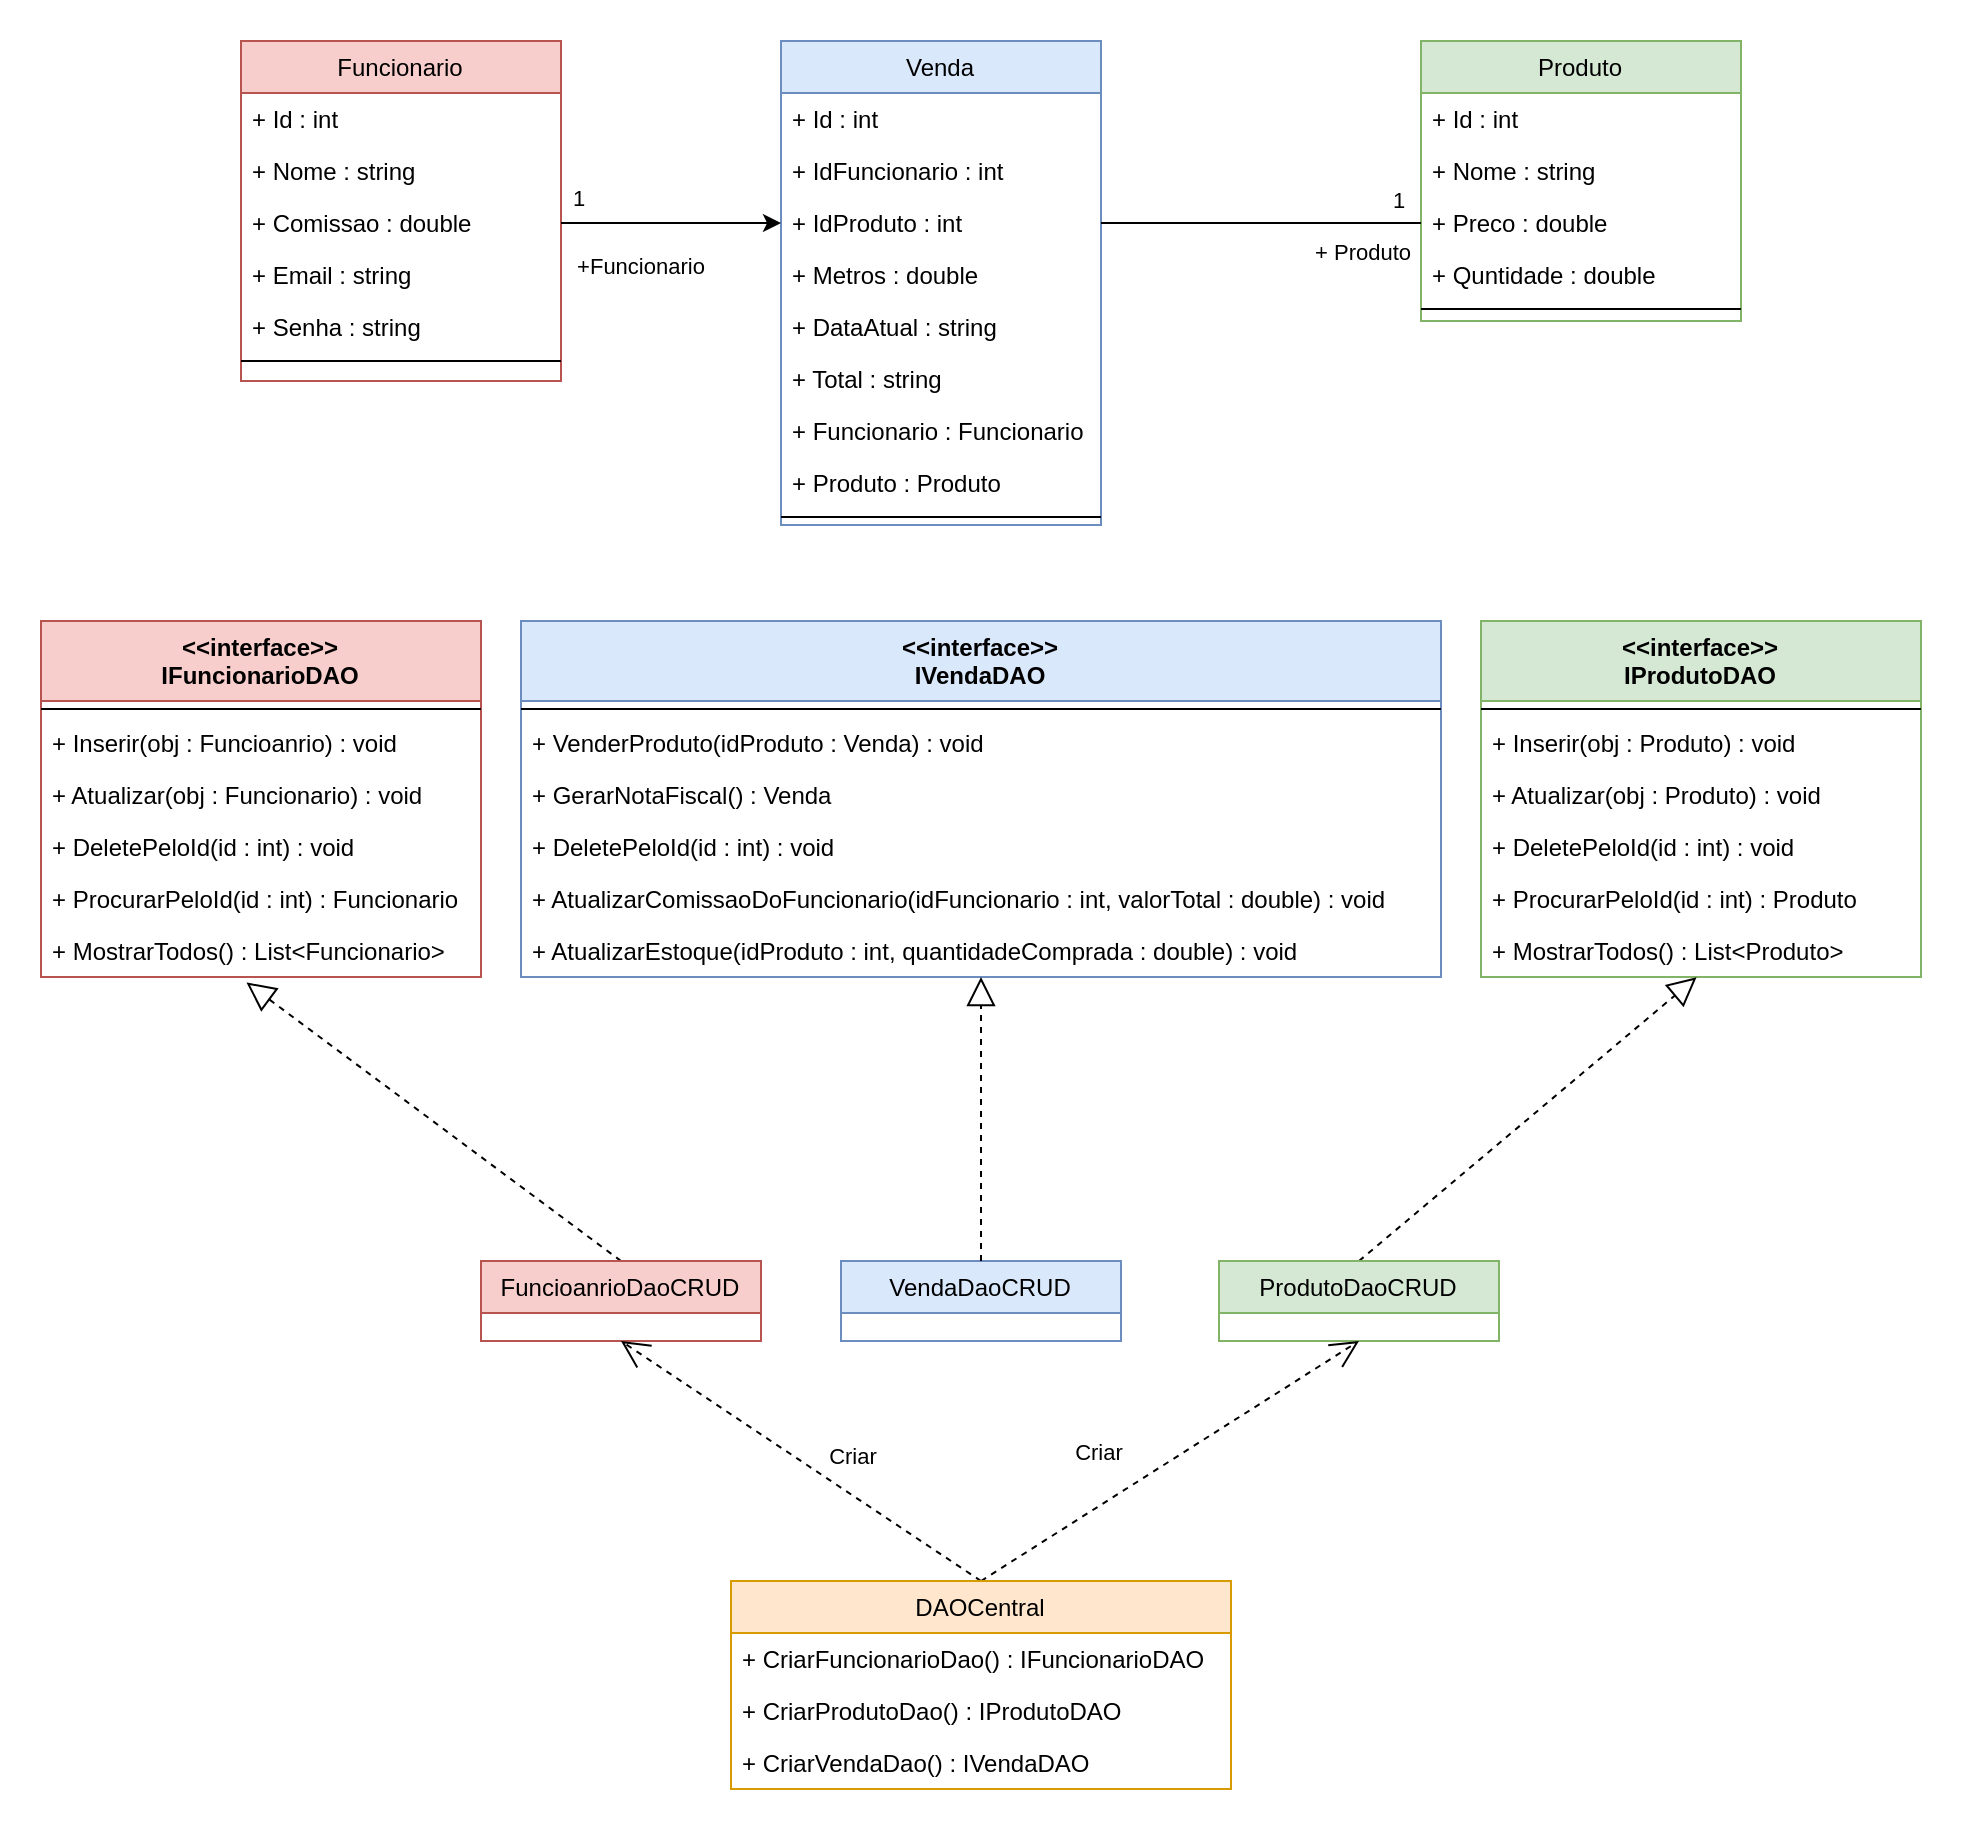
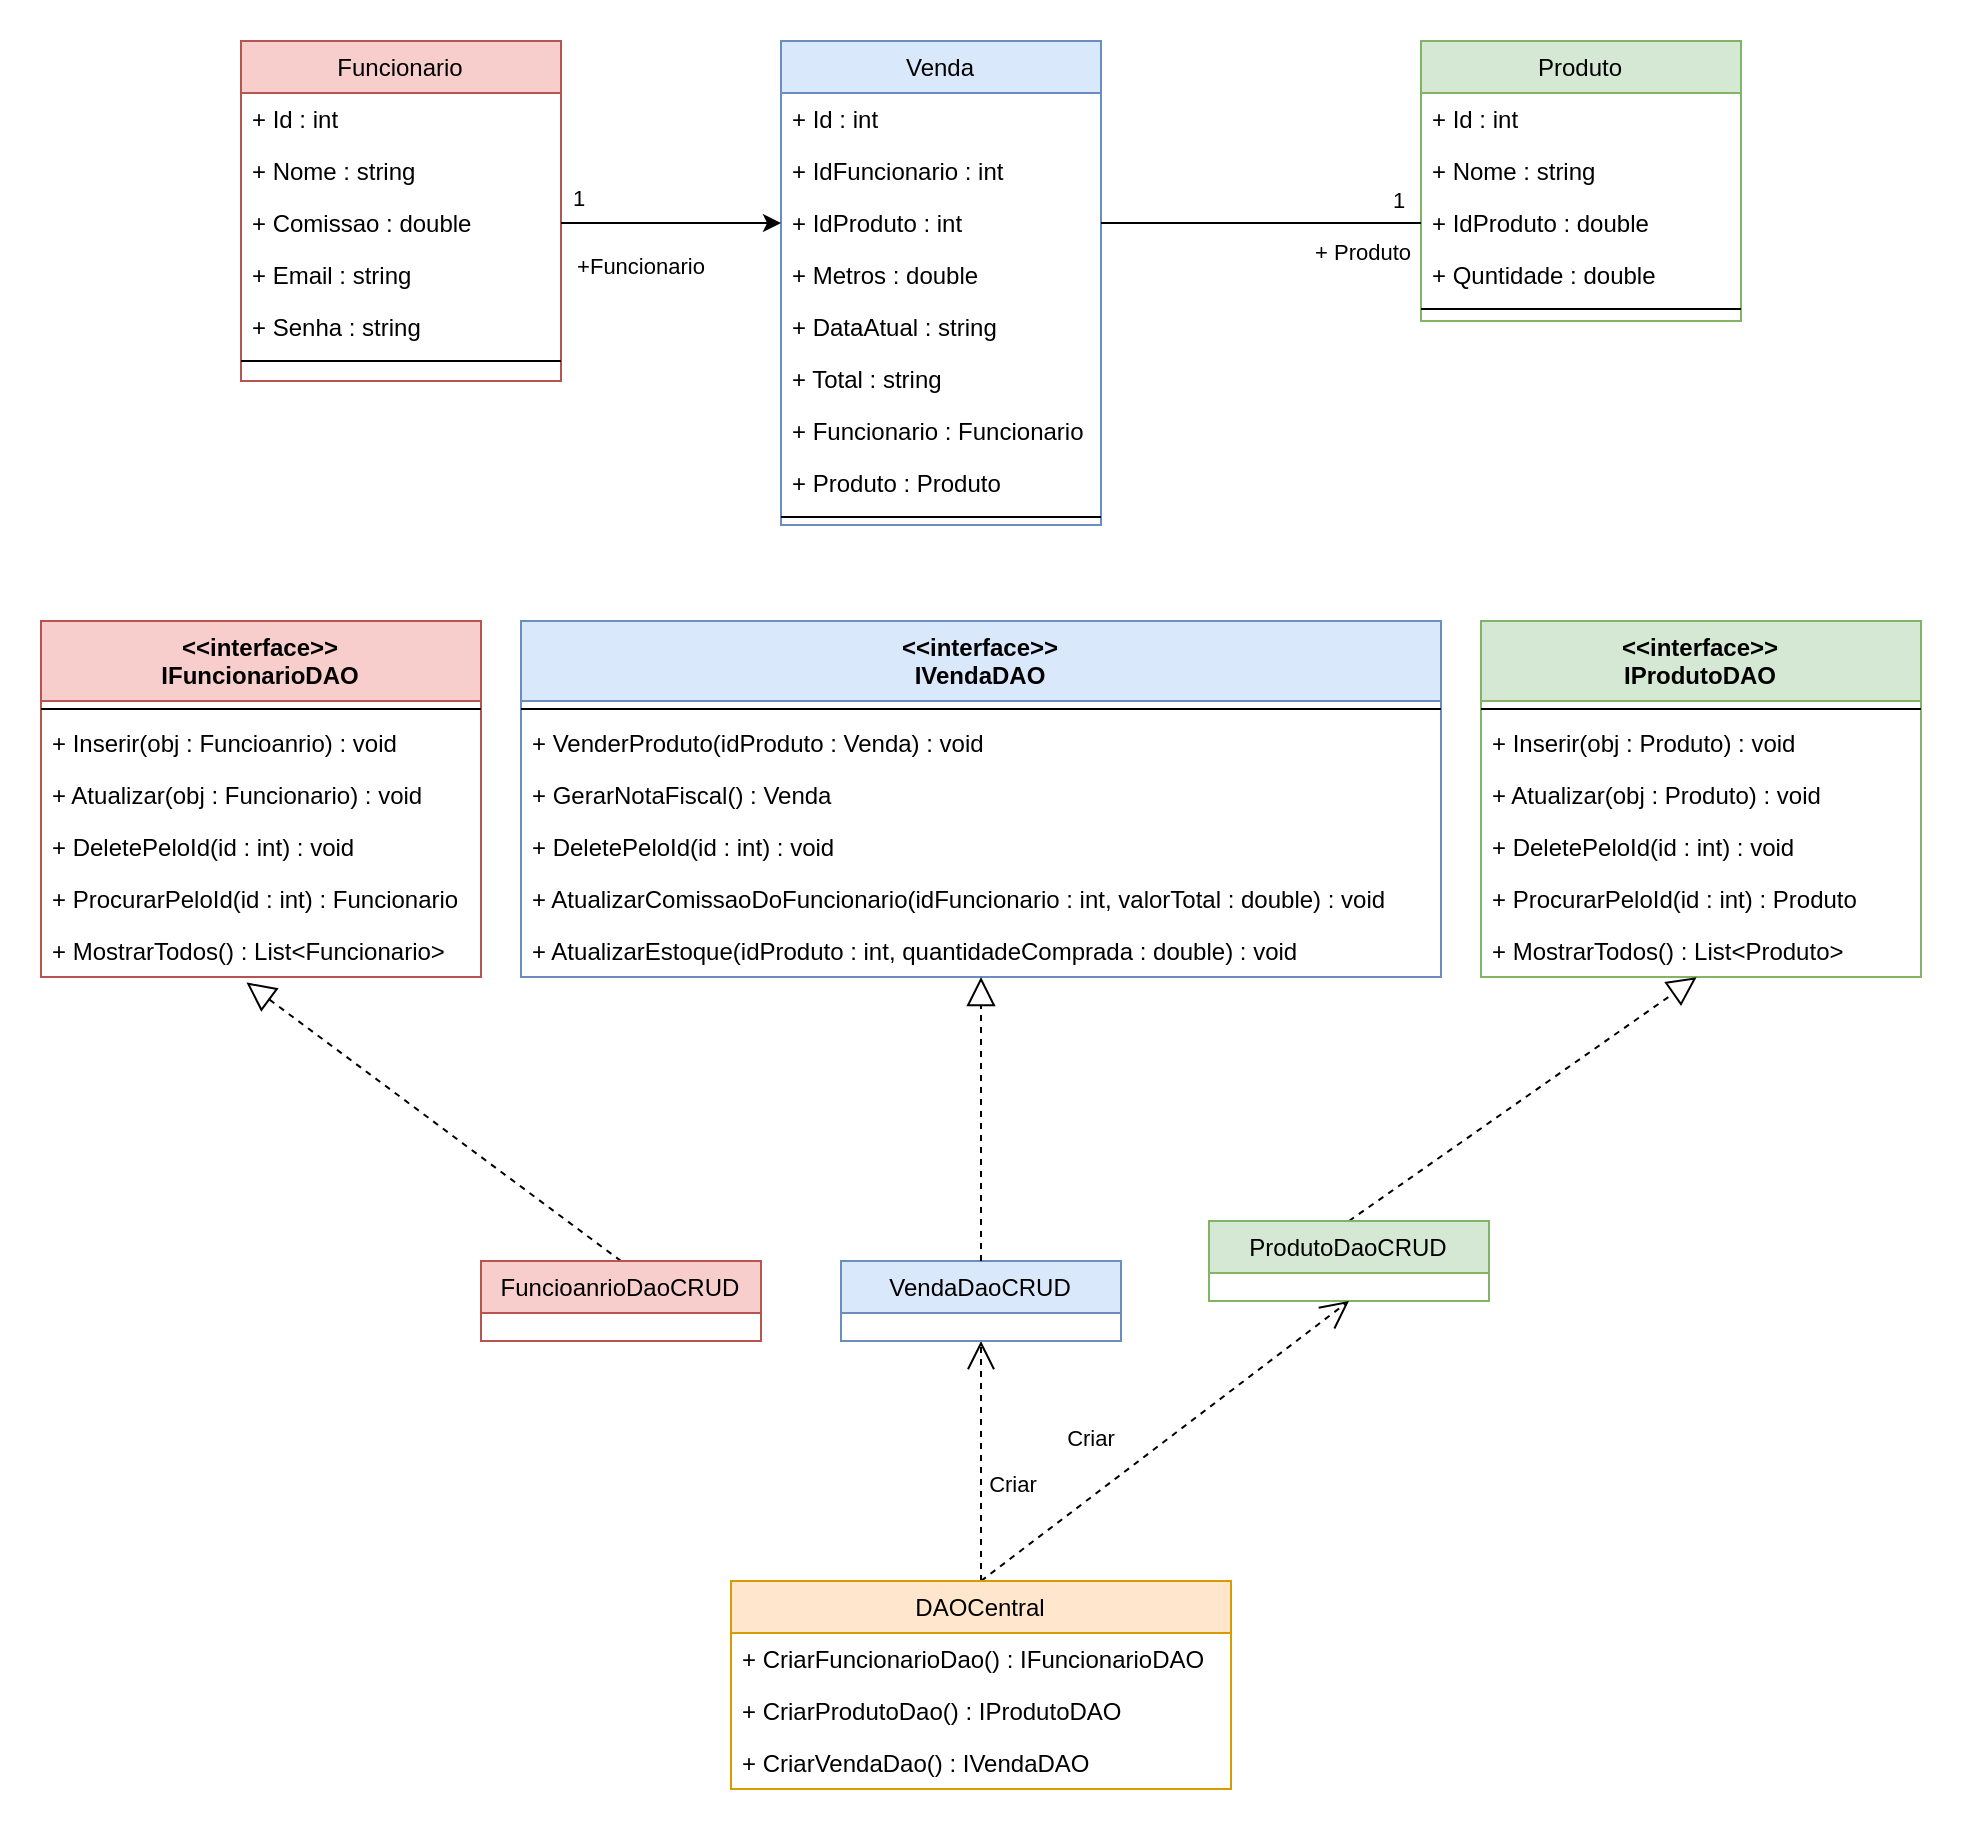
- <mxCell id="25" value="+ Preco : double" style="text;align=left;verticalAlign=top;spacingLeft=4;spacingRight=4;overflow=hidden;rotatable=0;points=[[0,0.5],[1,0.5]];portConstraint=eastwest;rounded=0;shadow=0;html=0;" parent="22" vertex="1"><mxGeometry y="78" width="160" height="26" as="geometry" /></mxCell>
+ <mxCell id="25" value="+ IdProduto : double" style="text;align=left;verticalAlign=top;spacingLeft=4;spacingRight=4;overflow=hidden;rotatable=0;points=[[0,0.5],[1,0.5]];portConstraint=eastwest;rounded=0;shadow=0;html=0;" parent="22" vertex="1"><mxGeometry y="78" width="160" height="26" as="geometry" /></mxCell>
- <mxCell id="48" value="ProdutoDaoCRUD" style="swimlane;fontStyle=0;childLayout=stackLayout;horizontal=1;startSize=26;fillColor=#d5e8d4;horizontalStack=0;resizeParent=1;resizeParentMax=0;resizeLast=0;collapsible=1;marginBottom=0;strokeColor=#82b366;" parent="1" vertex="1"><mxGeometry x="609" y="630" width="140" height="40" as="geometry" /></mxCell>
+ <mxCell id="48" value="ProdutoDaoCRUD" style="swimlane;fontStyle=0;childLayout=stackLayout;horizontal=1;startSize=26;fillColor=#d5e8d4;horizontalStack=0;resizeParent=1;resizeParentMax=0;resizeLast=0;collapsible=1;marginBottom=0;strokeColor=#82b366;" parent="1" vertex="1"><mxGeometry x="604" y="610" width="140" height="40" as="geometry" /></mxCell>
- <mxCell id="49" value="Criar" style="endArrow=open;endSize=12;dashed=1;html=1;rounded=0;entryX=0.5;entryY=1;entryDx=0;entryDy=0;exitX=0.5;exitY=0;exitDx=0;exitDy=0;" parent="1" source="51" target="47" edge="1"><mxGeometry x="-0.195" y="-16" width="160" relative="1" as="geometry"><mxPoint x="470" y="780" as="sourcePoint" /><mxPoint x="590" y="500" as="targetPoint" /><mxPoint as="offset" /></mxGeometry></mxCell>
+ <mxCell id="49" value="Criar" style="endArrow=open;endSize=12;dashed=1;html=1;rounded=0;exitX=0.5;exitY=0;exitDx=0;exitDy=0;" parent="1" source="51" target="62" edge="1"><mxGeometry x="-0.195" y="-16" width="160" relative="1" as="geometry"><mxPoint x="470" y="780" as="sourcePoint" /><mxPoint x="590" y="500" as="targetPoint" /><mxPoint as="offset" /></mxGeometry></mxCell>
